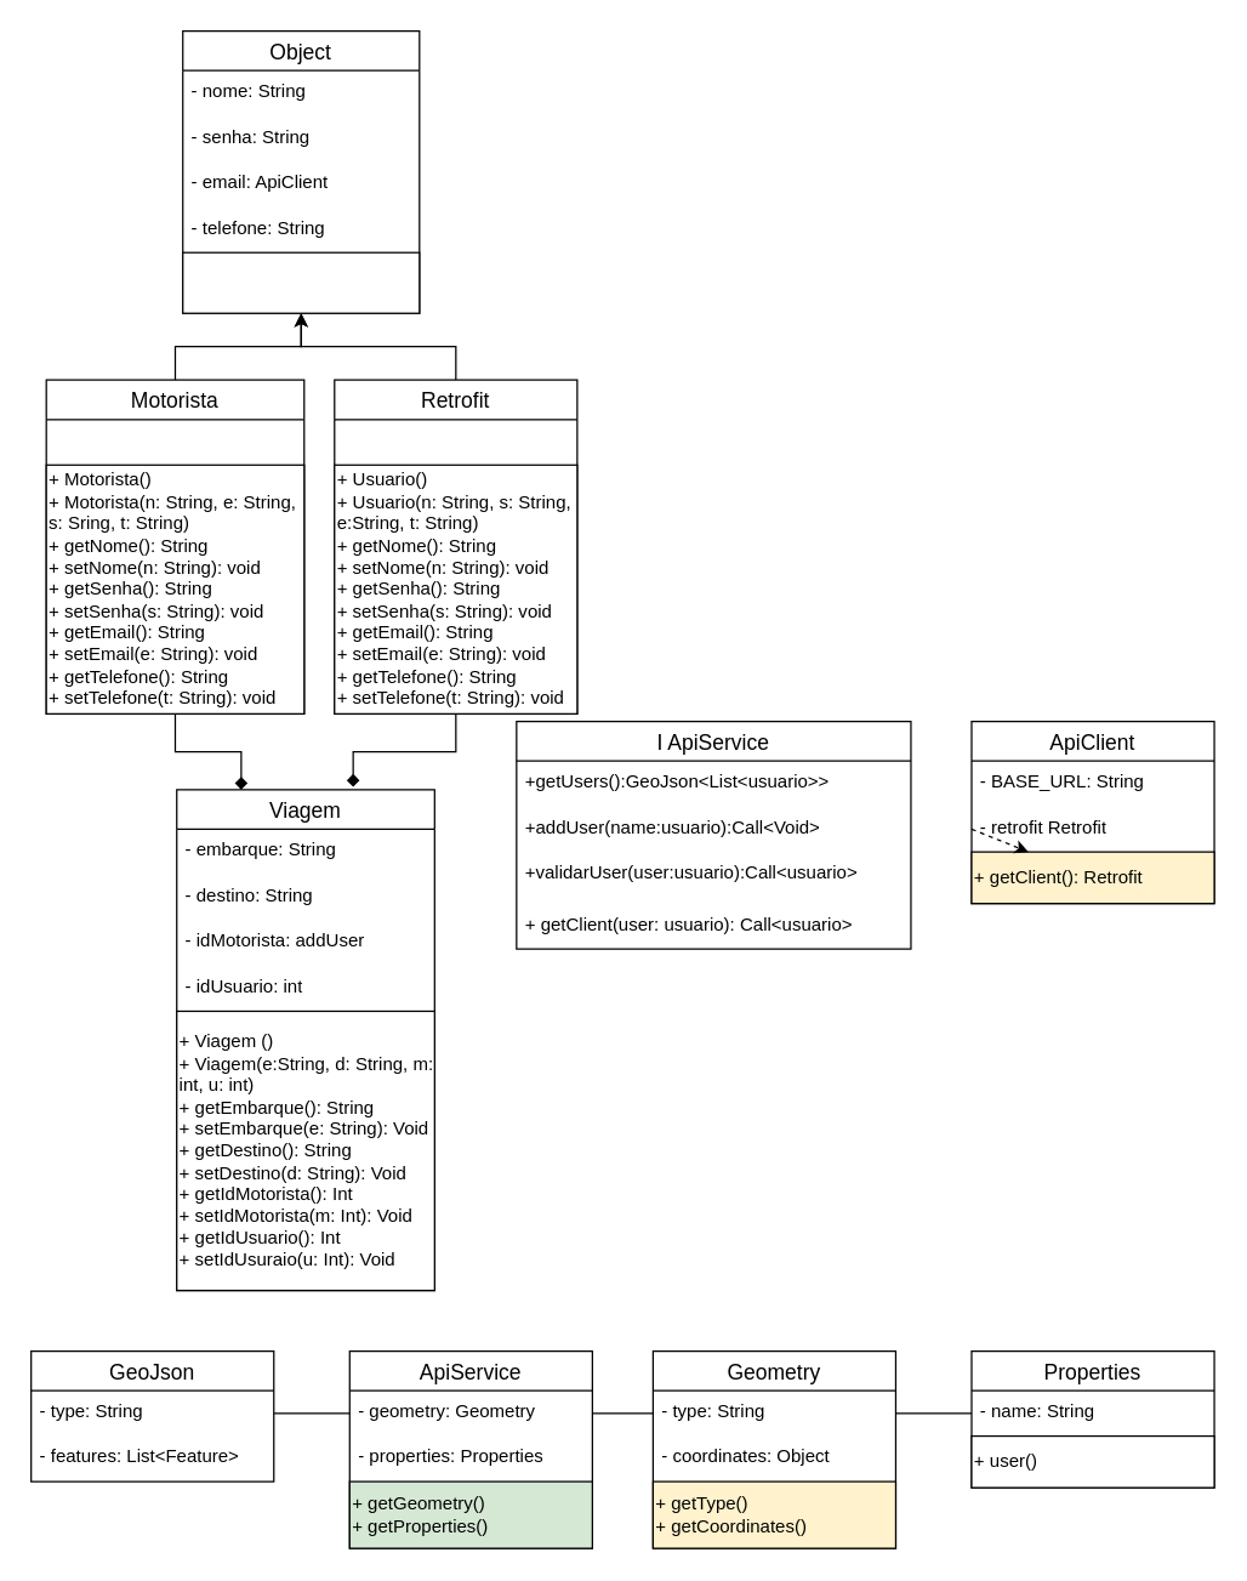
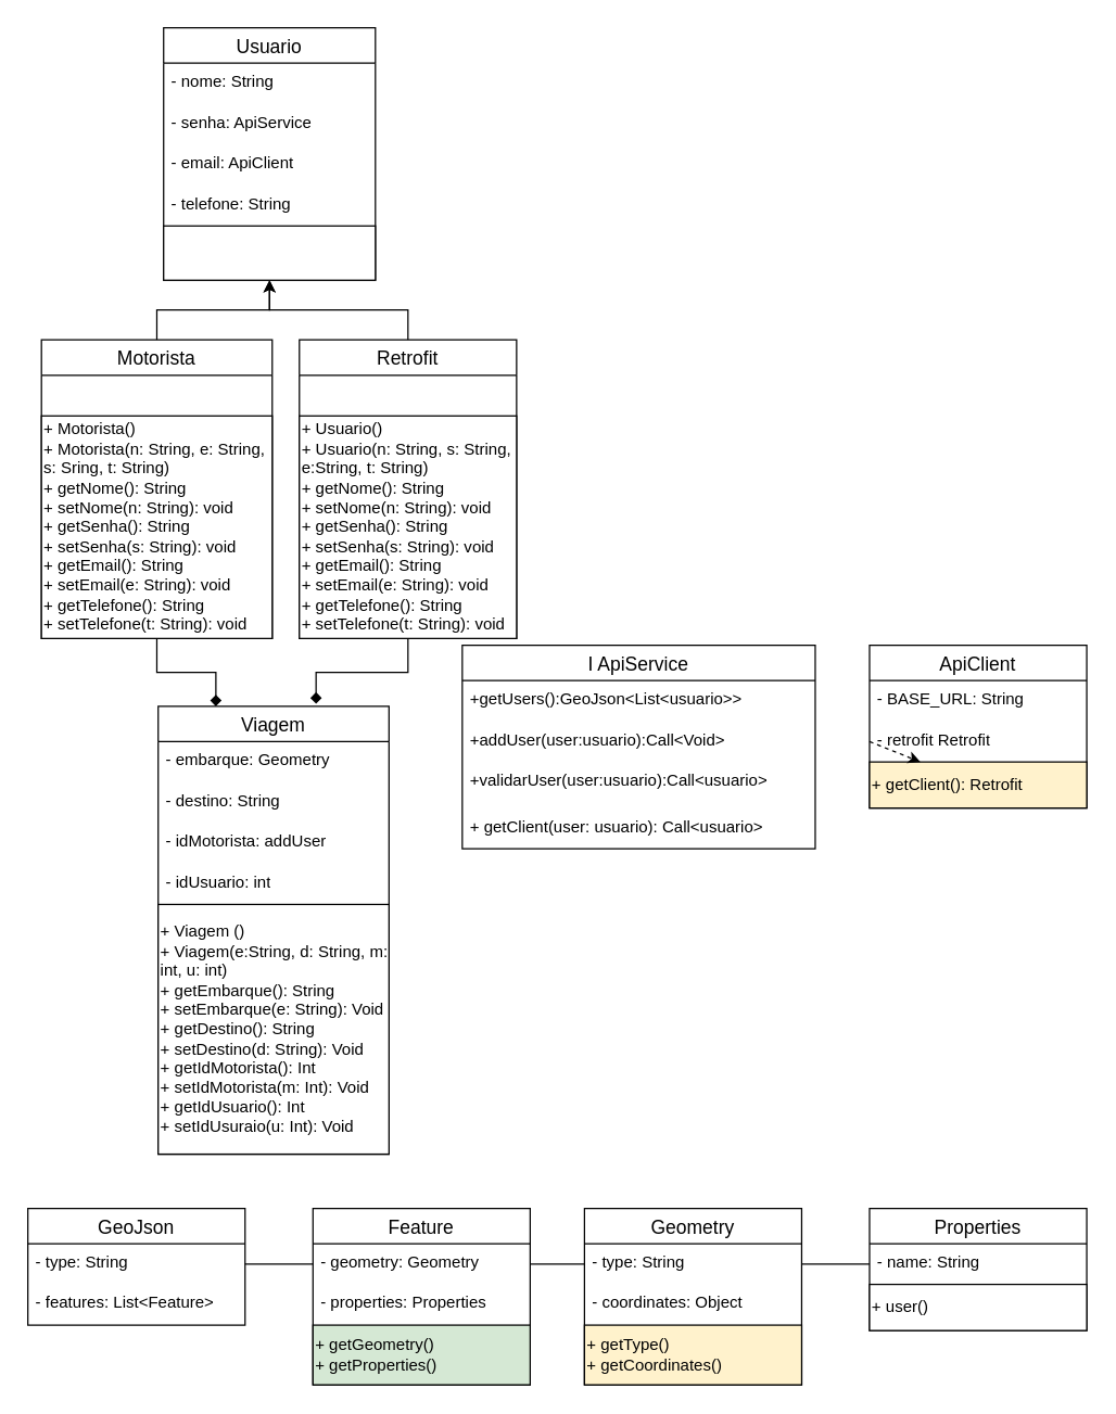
- <mxCell id="10" value="Object" style="swimlane;fontStyle=0;childLayout=stackLayout;horizontal=1;startSize=26;horizontalStack=0;resizeParent=1;resizeParentMax=0;resizeLast=0;collapsible=1;marginBottom=0;align=center;fontSize=14;labelBackgroundColor=none;" parent="1" vertex="1"><mxGeometry x="120" y="20" width="156" height="186" as="geometry" /></mxCell>
+ <mxCell id="10" value="Usuario" style="swimlane;fontStyle=0;childLayout=stackLayout;horizontal=1;startSize=26;horizontalStack=0;resizeParent=1;resizeParentMax=0;resizeLast=0;collapsible=1;marginBottom=0;align=center;fontSize=14;labelBackgroundColor=none;" parent="1" vertex="1"><mxGeometry x="120" y="20" width="156" height="186" as="geometry" /></mxCell>
- <mxCell id="12" value="- senha: String" style="text;strokeColor=none;spacingLeft=4;spacingRight=4;overflow=hidden;rotatable=0;points=[[0,0.5],[1,0.5]];portConstraint=eastwest;fontSize=12;whiteSpace=wrap;html=1;labelBackgroundColor=none;" parent="10" vertex="1"><mxGeometry y="56" width="156" height="30" as="geometry" /></mxCell>
+ <mxCell id="12" value="- senha: ApiService" style="text;strokeColor=none;spacingLeft=4;spacingRight=4;overflow=hidden;rotatable=0;points=[[0,0.5],[1,0.5]];portConstraint=eastwest;fontSize=12;whiteSpace=wrap;html=1;labelBackgroundColor=none;" parent="10" vertex="1"><mxGeometry y="56" width="156" height="30" as="geometry" /></mxCell>
- <mxCell id="35" value="+addUser(name:usuario):Call&amp;lt;Void&amp;gt;" style="text;strokeColor=none;fillColor=none;spacingLeft=4;spacingRight=4;overflow=hidden;rotatable=0;points=[[0,0.5],[1,0.5]];portConstraint=eastwest;fontSize=12;whiteSpace=wrap;html=1;" parent="33" vertex="1"><mxGeometry y="56" width="260" height="30" as="geometry" /></mxCell>
+ <mxCell id="35" value="+addUser(user:usuario):Call&amp;lt;Void&amp;gt;" style="text;strokeColor=none;fillColor=none;spacingLeft=4;spacingRight=4;overflow=hidden;rotatable=0;points=[[0,0.5],[1,0.5]];portConstraint=eastwest;fontSize=12;whiteSpace=wrap;html=1;" parent="33" vertex="1"><mxGeometry y="56" width="260" height="30" as="geometry" /></mxCell>
- <mxCell id="43" value="- embarque: String" style="text;strokeColor=none;spacingLeft=4;spacingRight=4;overflow=hidden;rotatable=0;points=[[0,0.5],[1,0.5]];portConstraint=eastwest;fontSize=12;whiteSpace=wrap;html=1;labelBackgroundColor=none;" parent="42" vertex="1"><mxGeometry y="26" width="170" height="30" as="geometry" /></mxCell>
+ <mxCell id="43" value="- embarque: Geometry" style="text;strokeColor=none;spacingLeft=4;spacingRight=4;overflow=hidden;rotatable=0;points=[[0,0.5],[1,0.5]];portConstraint=eastwest;fontSize=12;whiteSpace=wrap;html=1;labelBackgroundColor=none;" parent="42" vertex="1"><mxGeometry y="26" width="170" height="30" as="geometry" /></mxCell>
- <mxCell id="19" value="ApiService" style="swimlane;fontStyle=0;childLayout=stackLayout;horizontal=1;startSize=26;horizontalStack=0;resizeParent=1;resizeParentMax=0;resizeLast=0;collapsible=1;marginBottom=0;align=center;fontSize=14;" parent="1" vertex="1"><mxGeometry x="230" y="890" width="160" height="130" as="geometry" /></mxCell>
+ <mxCell id="19" value="Feature" style="swimlane;fontStyle=0;childLayout=stackLayout;horizontal=1;startSize=26;horizontalStack=0;resizeParent=1;resizeParentMax=0;resizeLast=0;collapsible=1;marginBottom=0;align=center;fontSize=14;" parent="1" vertex="1"><mxGeometry x="230" y="890" width="160" height="130" as="geometry" /></mxCell>
